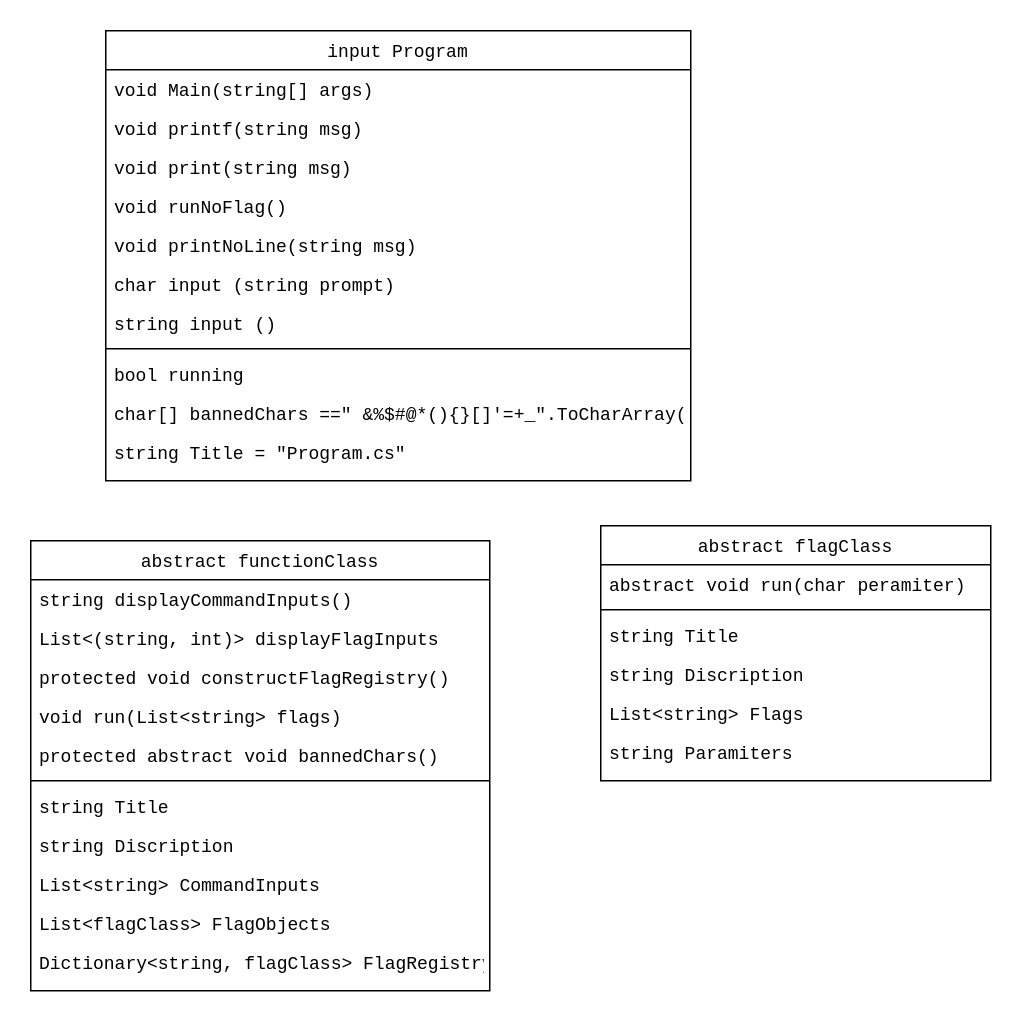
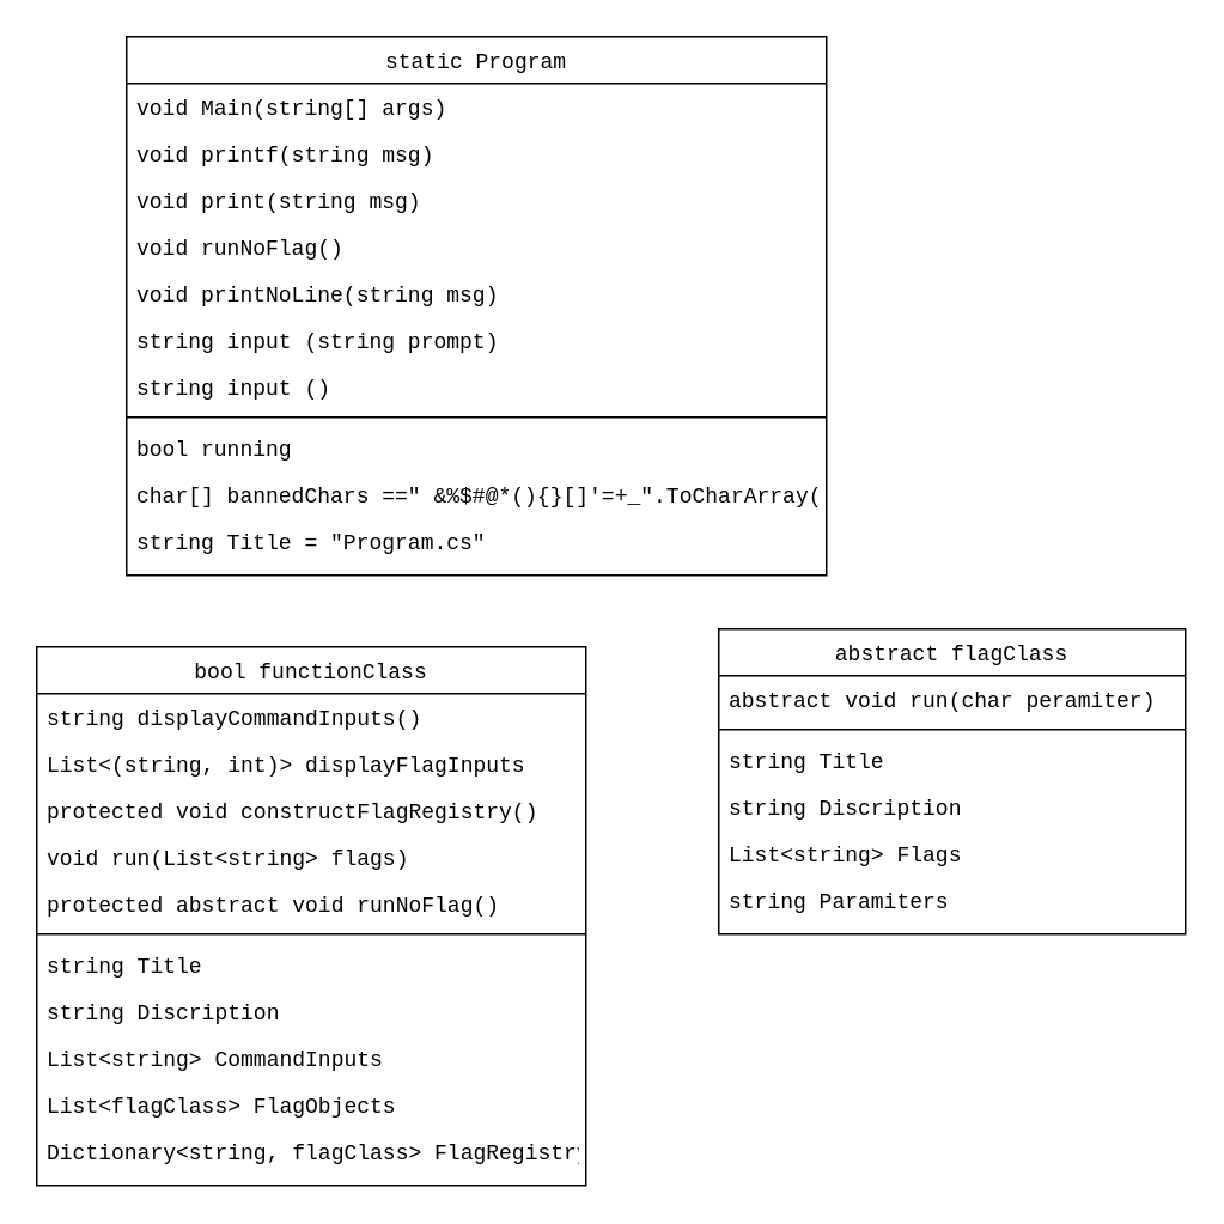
- <mxCell id="2" value="input Program" style="swimlane;fontStyle=0;align=center;verticalAlign=top;childLayout=stackLayout;horizontal=1;startSize=26;horizontalStack=0;resizeParent=1;resizeLast=0;collapsible=1;marginBottom=0;rounded=0;shadow=0;strokeWidth=1;fontFamily=Courier New;" vertex="1" parent="1"><mxGeometry x="70" y="20" width="390" height="300" as="geometry"><mxRectangle x="550" y="140" width="160" height="26" as="alternateBounds" /></mxGeometry></mxCell>
+ <mxCell id="2" value="static Program" style="swimlane;fontStyle=0;align=center;verticalAlign=top;childLayout=stackLayout;horizontal=1;startSize=26;horizontalStack=0;resizeParent=1;resizeLast=0;collapsible=1;marginBottom=0;rounded=0;shadow=0;strokeWidth=1;fontFamily=Courier New;" vertex="1" parent="1"><mxGeometry x="70" y="20" width="390" height="300" as="geometry"><mxRectangle x="550" y="140" width="160" height="26" as="alternateBounds" /></mxGeometry></mxCell>
- <mxCell id="8" value="char input (string prompt)" style="text;align=left;verticalAlign=top;spacingLeft=4;spacingRight=4;overflow=hidden;rotatable=0;points=[[0,0.5],[1,0.5]];portConstraint=eastwest;rounded=0;shadow=0;html=0;fontFamily=Courier New;" vertex="1" parent="2"><mxGeometry y="156" width="390" height="26" as="geometry" /></mxCell>
+ <mxCell id="8" value="string input (string prompt)" style="text;align=left;verticalAlign=top;spacingLeft=4;spacingRight=4;overflow=hidden;rotatable=0;points=[[0,0.5],[1,0.5]];portConstraint=eastwest;rounded=0;shadow=0;html=0;fontFamily=Courier New;" vertex="1" parent="2"><mxGeometry y="156" width="390" height="26" as="geometry" /></mxCell>
- <mxCell id="14" value="abstract functionClass" style="swimlane;fontStyle=0;align=center;verticalAlign=top;childLayout=stackLayout;horizontal=1;startSize=26;horizontalStack=0;resizeParent=1;resizeLast=0;collapsible=1;marginBottom=0;rounded=0;shadow=0;strokeWidth=1;fontFamily=Courier New;" vertex="1" parent="1"><mxGeometry x="20" y="360" width="306" height="300" as="geometry"><mxRectangle x="550" y="140" width="160" height="26" as="alternateBounds" /></mxGeometry></mxCell>
+ <mxCell id="14" value="bool functionClass" style="swimlane;fontStyle=0;align=center;verticalAlign=top;childLayout=stackLayout;horizontal=1;startSize=26;horizontalStack=0;resizeParent=1;resizeLast=0;collapsible=1;marginBottom=0;rounded=0;shadow=0;strokeWidth=1;fontFamily=Courier New;" vertex="1" parent="1"><mxGeometry x="20" y="360" width="306" height="300" as="geometry"><mxRectangle x="550" y="140" width="160" height="26" as="alternateBounds" /></mxGeometry></mxCell>
- <mxCell id="19" value="protected abstract void bannedChars()" style="text;align=left;verticalAlign=top;spacingLeft=4;spacingRight=4;overflow=hidden;rotatable=0;points=[[0,0.5],[1,0.5]];portConstraint=eastwest;rounded=0;shadow=0;html=0;fontFamily=Courier New;" vertex="1" parent="14"><mxGeometry y="130" width="306" height="26" as="geometry" /></mxCell>
+ <mxCell id="19" value="protected abstract void runNoFlag()" style="text;align=left;verticalAlign=top;spacingLeft=4;spacingRight=4;overflow=hidden;rotatable=0;points=[[0,0.5],[1,0.5]];portConstraint=eastwest;rounded=0;shadow=0;html=0;fontFamily=Courier New;" vertex="1" parent="14"><mxGeometry y="130" width="306" height="26" as="geometry" /></mxCell>
